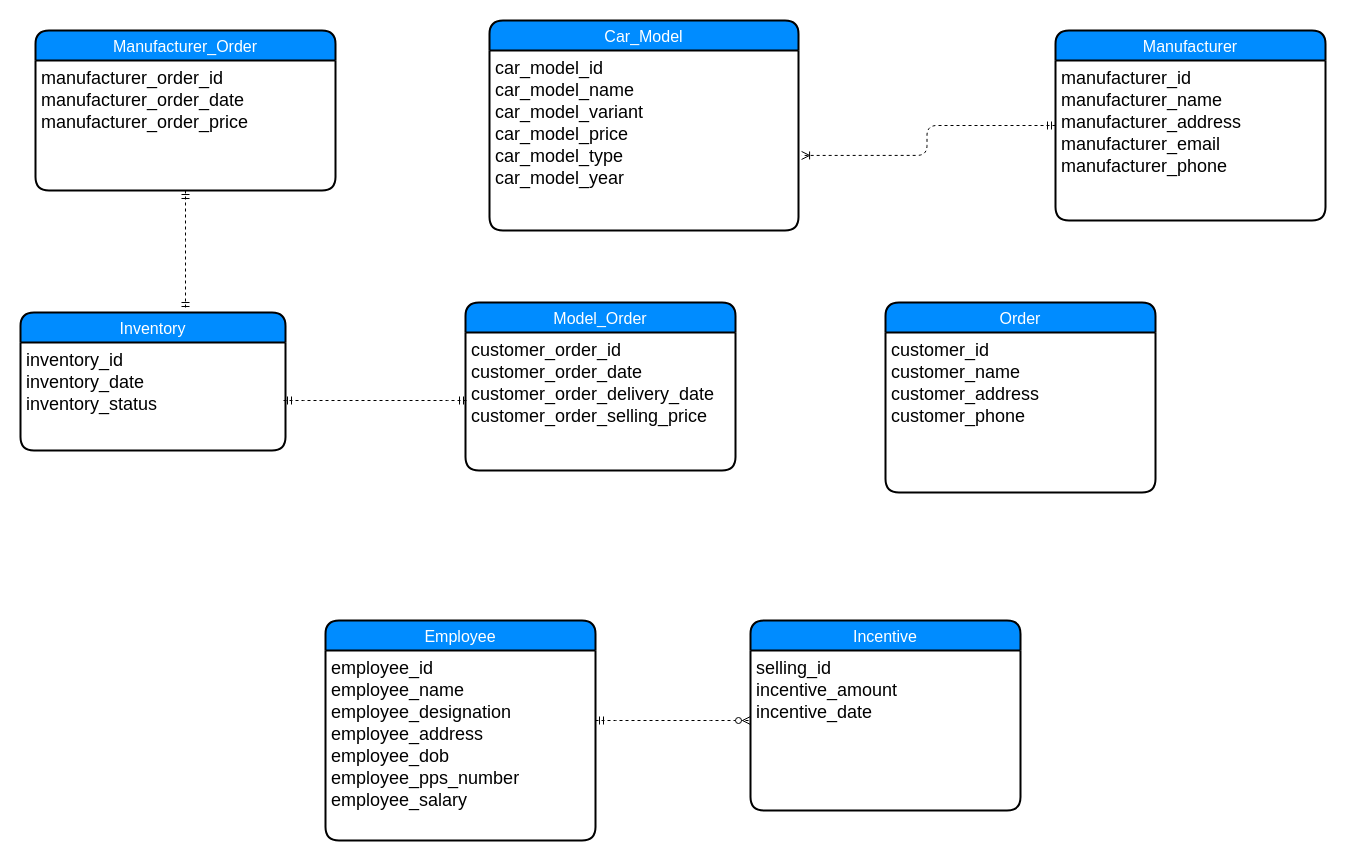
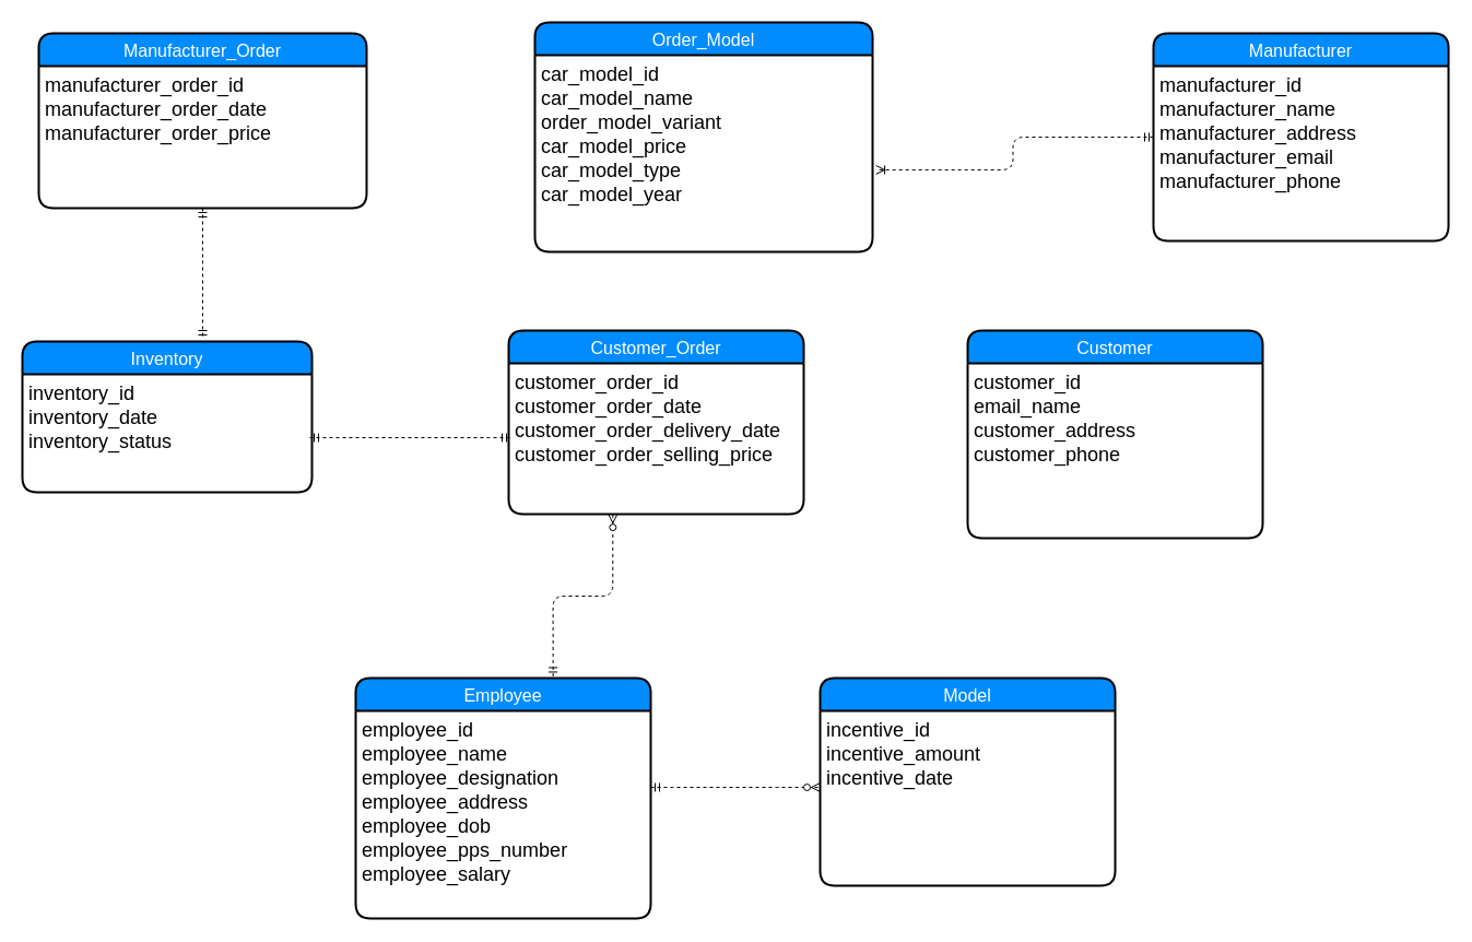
- <mxCell id="2" value="Car_Model" style="swimlane;childLayout=stackLayout;horizontal=1;startSize=30;horizontalStack=0;fillColor=#008cff;fontColor=#FFFFFF;rounded=1;fontSize=16;fontStyle=0;strokeWidth=2;resizeParent=0;resizeLast=1;shadow=0;dashed=0;align=center;" parent="1" vertex="1"><mxGeometry x="489" y="20" width="309" height="210" as="geometry" /></mxCell>
+ <mxCell id="2" value="Order_Model" style="swimlane;childLayout=stackLayout;horizontal=1;startSize=30;horizontalStack=0;fillColor=#008cff;fontColor=#FFFFFF;rounded=1;fontSize=16;fontStyle=0;strokeWidth=2;resizeParent=0;resizeLast=1;shadow=0;dashed=0;align=center;" parent="1" vertex="1"><mxGeometry x="489" y="20" width="309" height="210" as="geometry" /></mxCell>
- <mxCell id="3" value="car_model_id&#10;car_model_name&#10;car_model_variant&#10;car_model_price&#10;car_model_type&#10;car_model_year&#10;&#10;" style="align=left;strokeColor=none;fillColor=none;spacingLeft=4;fontSize=18;verticalAlign=top;resizable=0;rotatable=0;part=1;" parent="2" vertex="1"><mxGeometry y="30" width="309" height="180" as="geometry" /></mxCell>
+ <mxCell id="3" value="car_model_id&#10;car_model_name&#10;order_model_variant&#10;car_model_price&#10;car_model_type&#10;car_model_year&#10;&#10;" style="align=left;strokeColor=none;fillColor=none;spacingLeft=4;fontSize=18;verticalAlign=top;resizable=0;rotatable=0;part=1;" parent="2" vertex="1"><mxGeometry y="30" width="309" height="180" as="geometry" /></mxCell>
- <mxCell id="6" value="Model_Order" style="swimlane;childLayout=stackLayout;horizontal=1;startSize=30;horizontalStack=0;fillColor=#008cff;fontColor=#FFFFFF;rounded=1;fontSize=16;fontStyle=0;strokeWidth=2;resizeParent=0;resizeLast=1;shadow=0;dashed=0;align=center;" parent="1" vertex="1"><mxGeometry x="465" y="302" width="270" height="168" as="geometry" /></mxCell>
+ <mxCell id="6" value="Customer_Order" style="swimlane;childLayout=stackLayout;horizontal=1;startSize=30;horizontalStack=0;fillColor=#008cff;fontColor=#FFFFFF;rounded=1;fontSize=16;fontStyle=0;strokeWidth=2;resizeParent=0;resizeLast=1;shadow=0;dashed=0;align=center;" parent="1" vertex="1"><mxGeometry x="465" y="302" width="270" height="168" as="geometry" /></mxCell>
- <mxCell id="10" value="Order" style="swimlane;childLayout=stackLayout;horizontal=1;startSize=30;horizontalStack=0;fillColor=#008cff;fontColor=#FFFFFF;rounded=1;fontSize=16;fontStyle=0;strokeWidth=2;resizeParent=0;resizeLast=1;shadow=0;dashed=0;align=center;" parent="1" vertex="1"><mxGeometry x="885" y="302" width="270" height="190" as="geometry" /></mxCell>
+ <mxCell id="10" value="Customer" style="swimlane;childLayout=stackLayout;horizontal=1;startSize=30;horizontalStack=0;fillColor=#008cff;fontColor=#FFFFFF;rounded=1;fontSize=16;fontStyle=0;strokeWidth=2;resizeParent=0;resizeLast=1;shadow=0;dashed=0;align=center;" parent="1" vertex="1"><mxGeometry x="885" y="302" width="270" height="190" as="geometry" /></mxCell>
- <mxCell id="11" value="customer_id&#10;customer_name&#10;customer_address&#10;customer_phone" style="align=left;strokeColor=none;fillColor=none;spacingLeft=4;fontSize=18;verticalAlign=top;resizable=0;rotatable=0;part=1;" parent="10" vertex="1"><mxGeometry y="30" width="270" height="160" as="geometry" /></mxCell>
+ <mxCell id="11" value="customer_id&#10;email_name&#10;customer_address&#10;customer_phone" style="align=left;strokeColor=none;fillColor=none;spacingLeft=4;fontSize=18;verticalAlign=top;resizable=0;rotatable=0;part=1;" parent="10" vertex="1"><mxGeometry y="30" width="270" height="160" as="geometry" /></mxCell>
+ <mxCell id="16" value="" style="edgeStyle=orthogonalEdgeStyle;fontSize=12;html=1;endArrow=ERzeroToMany;startArrow=ERmandOne;exitX=0.669;exitY=-0.007;exitDx=0;exitDy=0;exitPerimeter=0;entryX=0.353;entryY=1.001;entryDx=0;entryDy=0;entryPerimeter=0;dashed=1;" parent="1" source="8" target="7" edge="1"><mxGeometry width="100" height="100" relative="1" as="geometry"><mxPoint x="645" y="700" as="sourcePoint" /><mxPoint x="745" y="600" as="targetPoint" /></mxGeometry></mxCell>
- <mxCell id="20" value="Incentive" style="swimlane;childLayout=stackLayout;horizontal=1;startSize=30;horizontalStack=0;fillColor=#008cff;fontColor=#FFFFFF;rounded=1;fontSize=16;fontStyle=0;strokeWidth=2;resizeParent=0;resizeLast=1;shadow=0;dashed=0;align=center;" parent="1" vertex="1"><mxGeometry x="750" y="620" width="270" height="190" as="geometry" /></mxCell>
+ <mxCell id="20" value="Model" style="swimlane;childLayout=stackLayout;horizontal=1;startSize=30;horizontalStack=0;fillColor=#008cff;fontColor=#FFFFFF;rounded=1;fontSize=16;fontStyle=0;strokeWidth=2;resizeParent=0;resizeLast=1;shadow=0;dashed=0;align=center;" parent="1" vertex="1"><mxGeometry x="750" y="620" width="270" height="190" as="geometry" /></mxCell>
- <mxCell id="21" value="selling_id&#10;incentive_amount&#10;incentive_date&#10;" style="align=left;strokeColor=none;fillColor=none;spacingLeft=4;fontSize=18;verticalAlign=top;resizable=0;rotatable=0;part=1;" parent="20" vertex="1"><mxGeometry y="30" width="270" height="160" as="geometry" /></mxCell>
+ <mxCell id="21" value="incentive_id&#10;incentive_amount&#10;incentive_date&#10;" style="align=left;strokeColor=none;fillColor=none;spacingLeft=4;fontSize=18;verticalAlign=top;resizable=0;rotatable=0;part=1;" parent="20" vertex="1"><mxGeometry y="30" width="270" height="160" as="geometry" /></mxCell>
